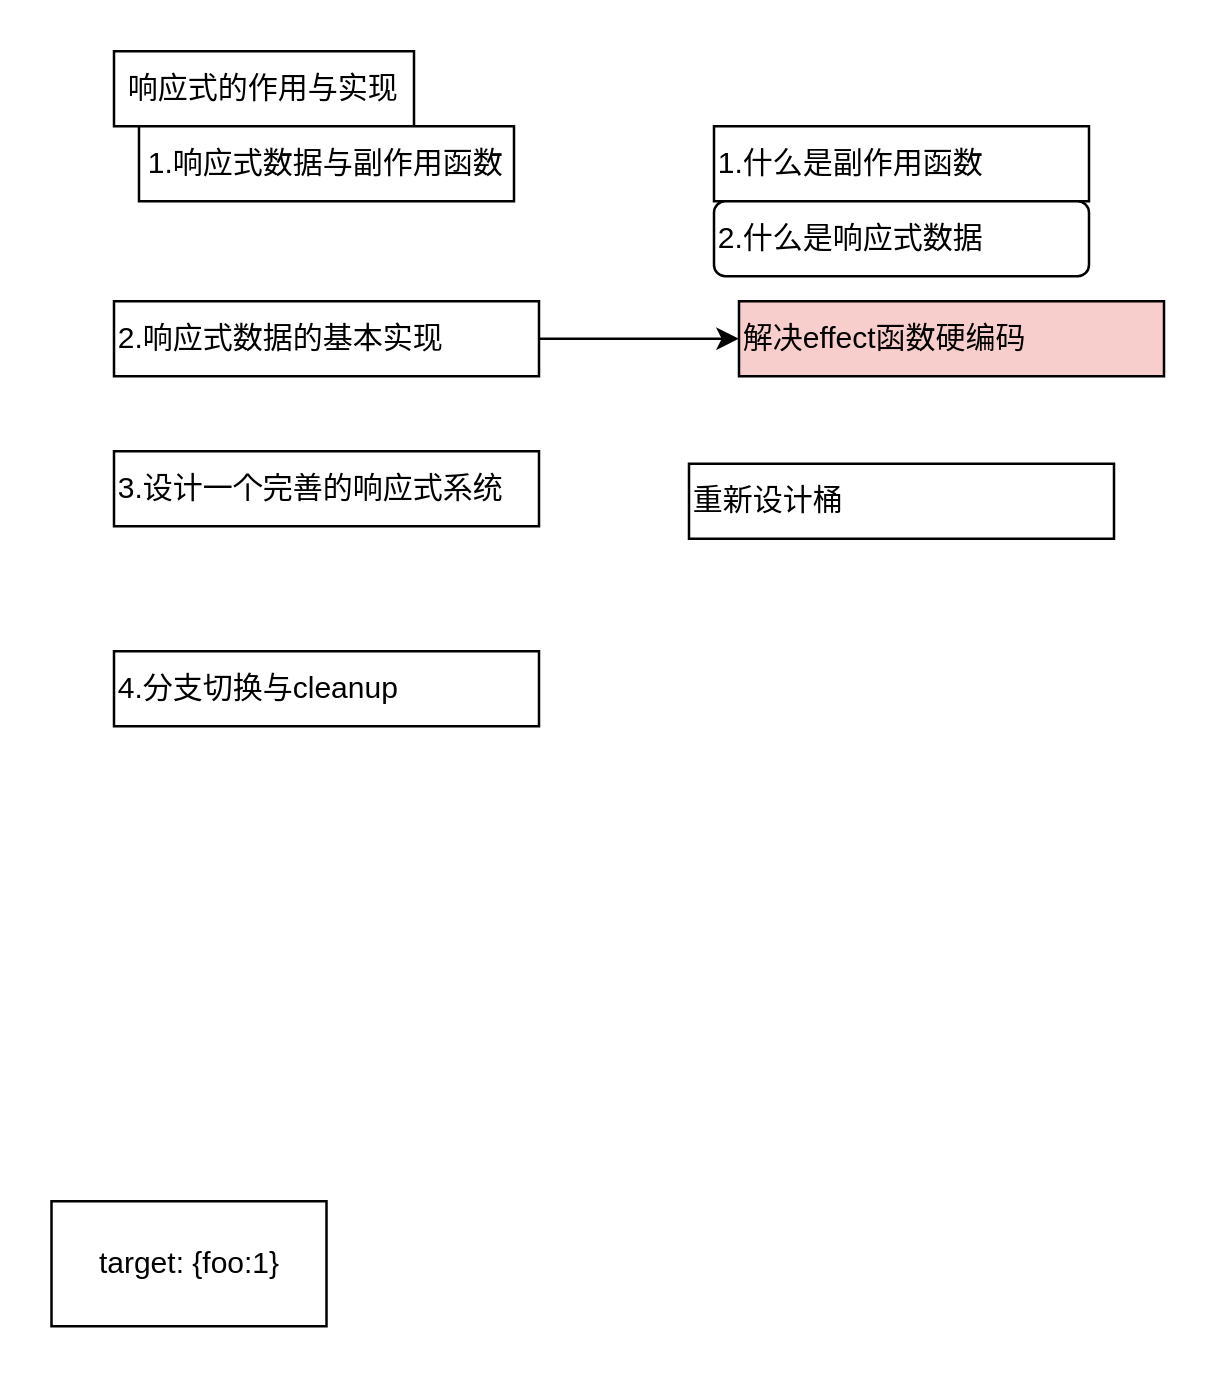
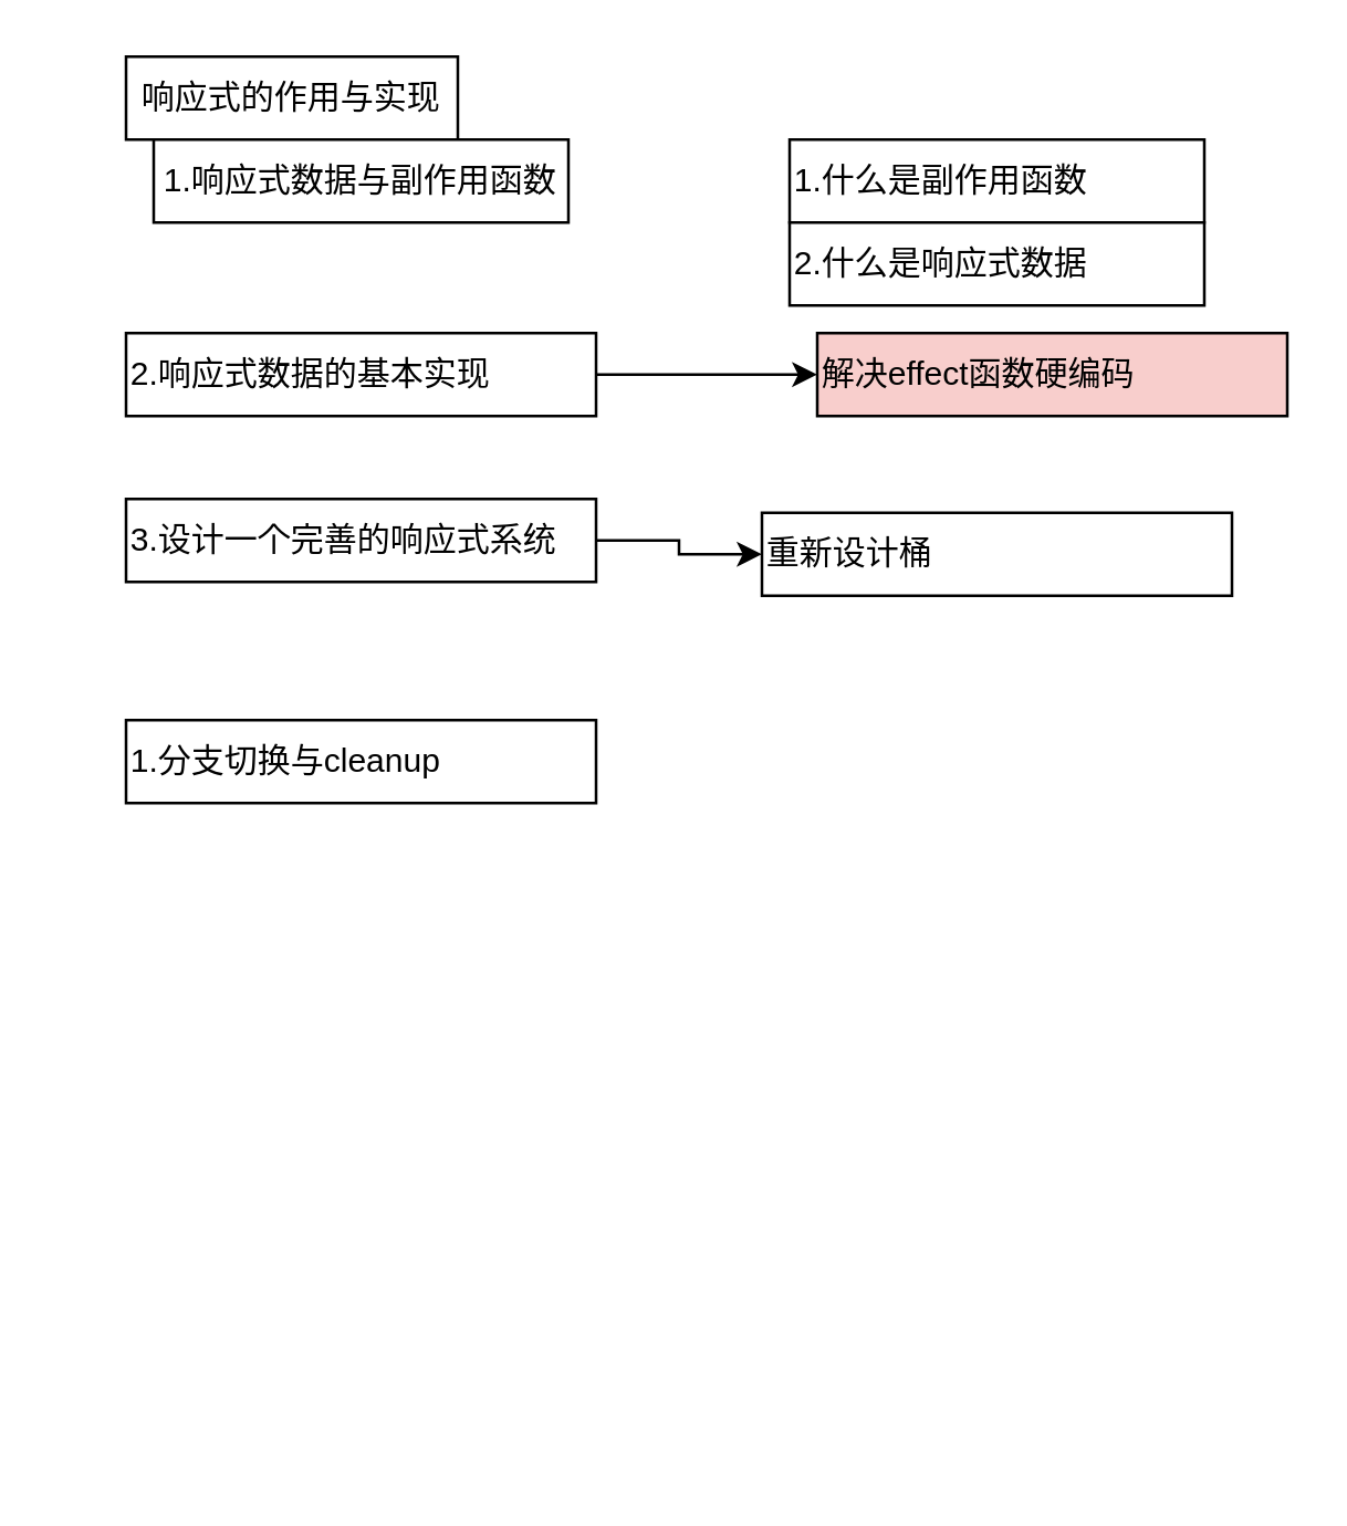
- <mxCell id="11" value="2.什么是响应式数据" style="whiteSpace=wrap;html=1;align=left;rounded=1;" parent="1" vertex="1"><mxGeometry x="285" y="80" width="150" height="30" as="geometry" /></mxCell>
+ <mxCell id="11" value="2.什么是响应式数据" style="rounded=0;whiteSpace=wrap;html=1;align=left;" parent="1" vertex="1"><mxGeometry x="285" y="80" width="150" height="30" as="geometry" /></mxCell>
+ <mxCell id="8" value="" style="edgeStyle=orthogonalEdgeStyle;rounded=0;orthogonalLoop=1;jettySize=auto;html=1;" parent="1" source="9" target="10" edge="1"><mxGeometry relative="1" as="geometry" /></mxCell>
- <mxCell id="12" value="4.分支切换与cleanup" style="rounded=0;whiteSpace=wrap;html=1;align=left;" parent="1" vertex="1"><mxGeometry x="45" y="260" width="170" height="30" as="geometry" /></mxCell>
+ <mxCell id="12" value="1.分支切换与cleanup" style="rounded=0;whiteSpace=wrap;html=1;align=left;" parent="1" vertex="1"><mxGeometry x="45" y="260" width="170" height="30" as="geometry" /></mxCell>
- <mxCell id="13" value="target: {foo:1}" style="html=1;" parent="1" vertex="1"><mxGeometry x="20" y="480" width="110" height="50" as="geometry" /></mxCell>
